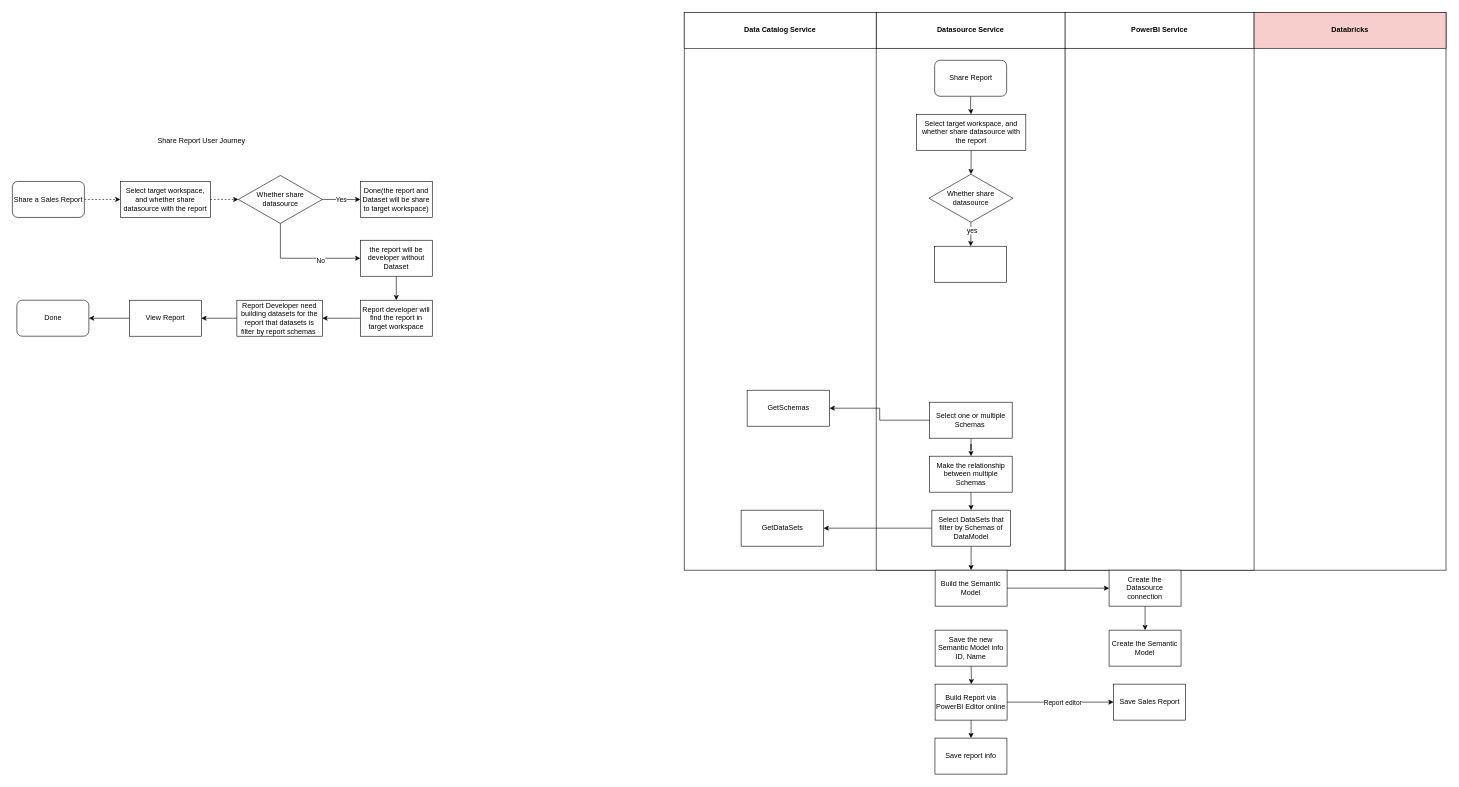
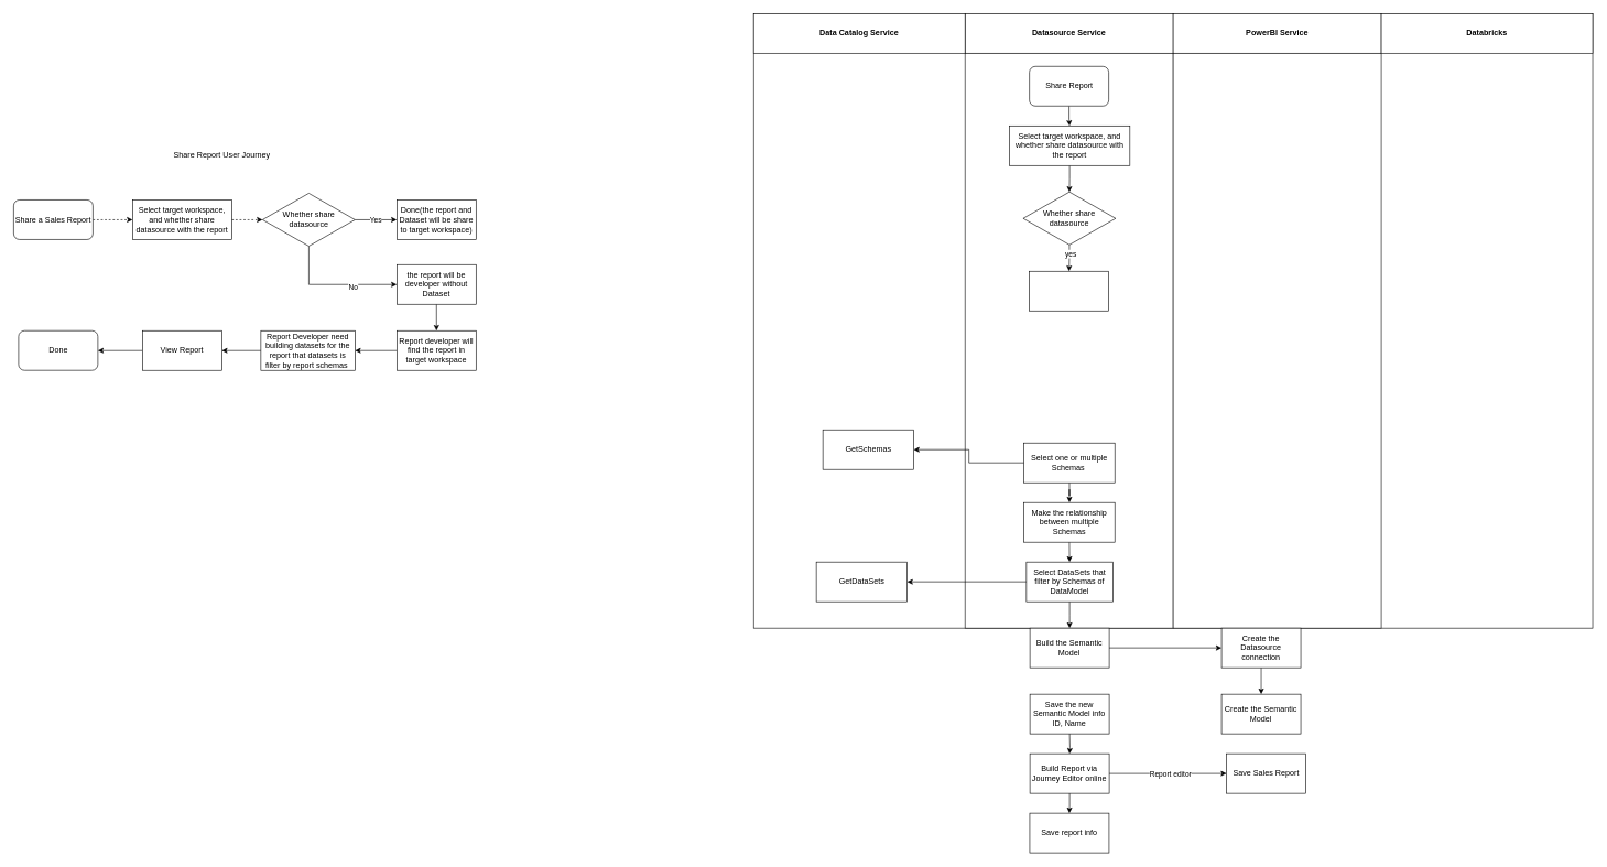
- <mxCell id="26" value="Databricks" style="rounded=0;whiteSpace=wrap;html=1;fontStyle=1;fillColor=#f8cecc;" vertex="1" parent="1"><mxGeometry x="2090" y="20" width="320" height="60" as="geometry" /></mxCell>
+ <mxCell id="26" value="Databricks" style="rounded=0;whiteSpace=wrap;html=1;fontStyle=1" vertex="1" parent="1"><mxGeometry x="2090" y="20" width="320" height="60" as="geometry" /></mxCell>
- <mxCell id="21" value="Build Report via PowerBI Editor online" style="whiteSpace=wrap;html=1;rounded=0;" vertex="1" parent="1"><mxGeometry x="1558.255" y="1140" width="120" height="60" as="geometry" /></mxCell>
+ <mxCell id="21" value="Build Report via Journey Editor online" style="whiteSpace=wrap;html=1;rounded=0;" vertex="1" parent="1"><mxGeometry x="1558.255" y="1140" width="120" height="60" as="geometry" /></mxCell>
